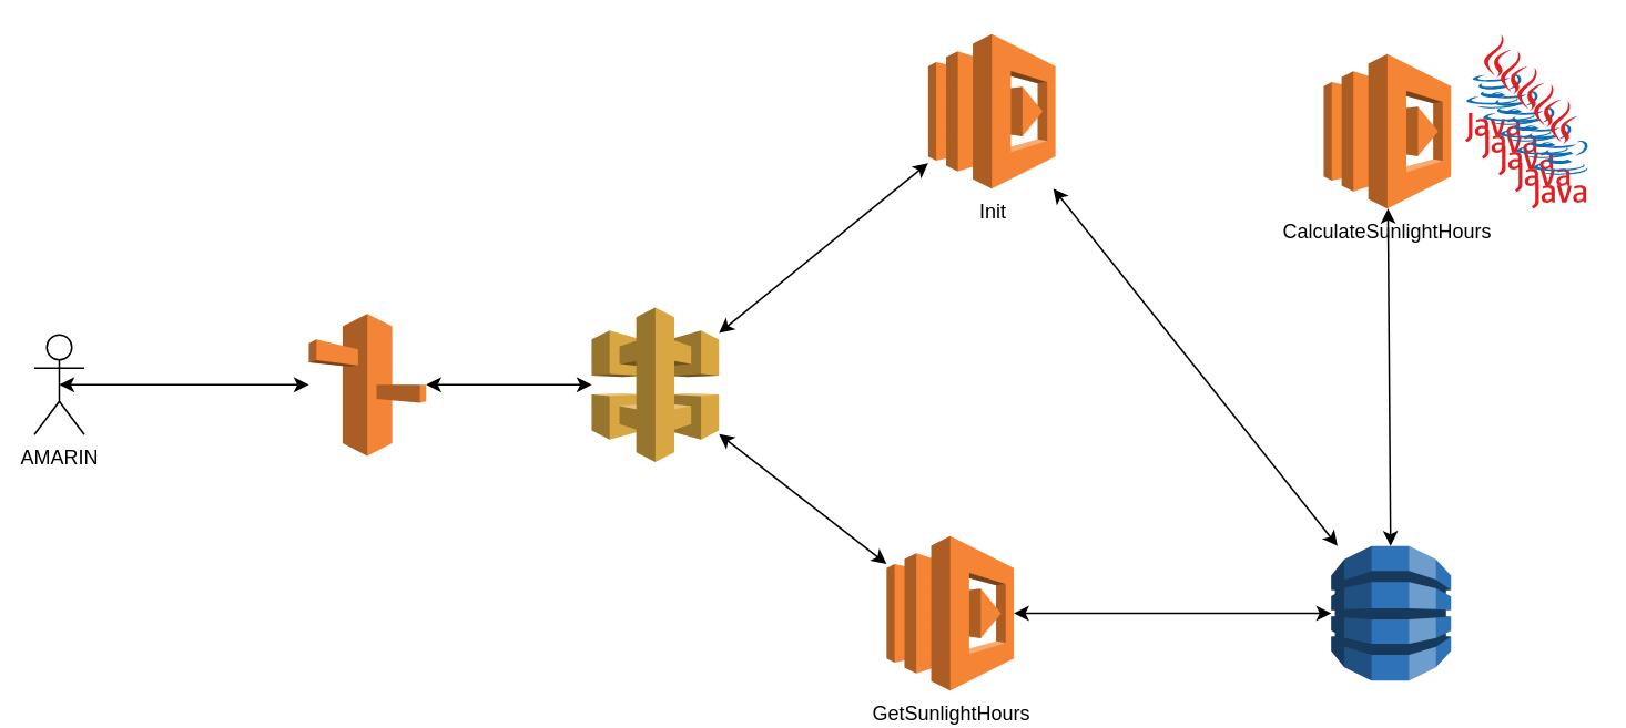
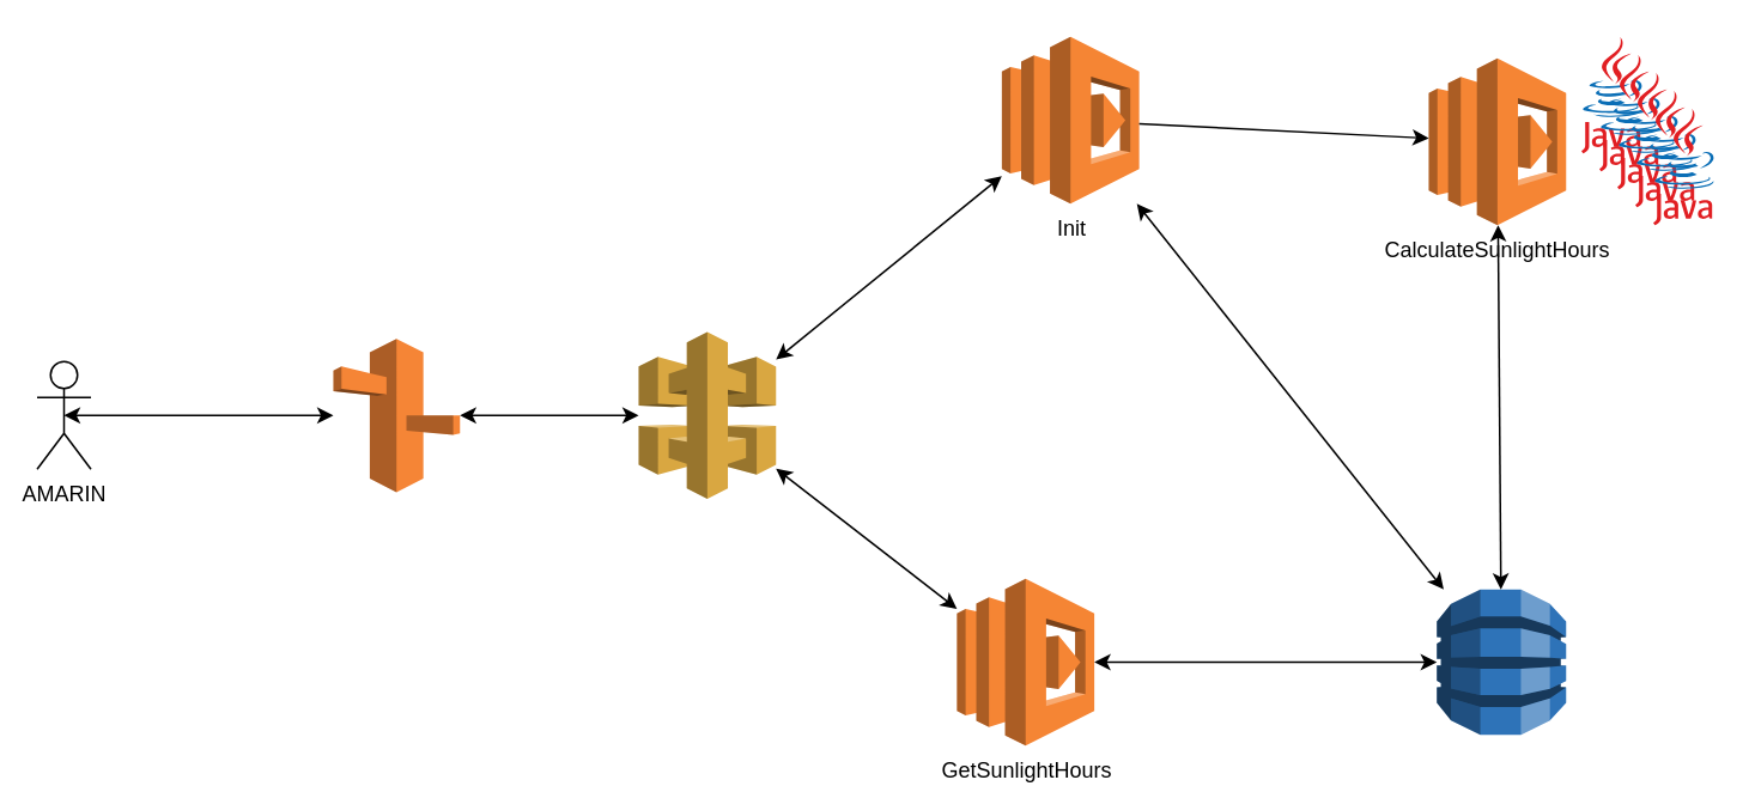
+ <mxCell id="13" value="" style="endArrow=classic;html=1;" edge="1" parent="1" source="9" target="3"><mxGeometry width="50" height="50" relative="1" as="geometry"><mxPoint x="505" y="372" as="sourcePoint" /><mxPoint x="555" y="322" as="targetPoint" /></mxGeometry></mxCell>
